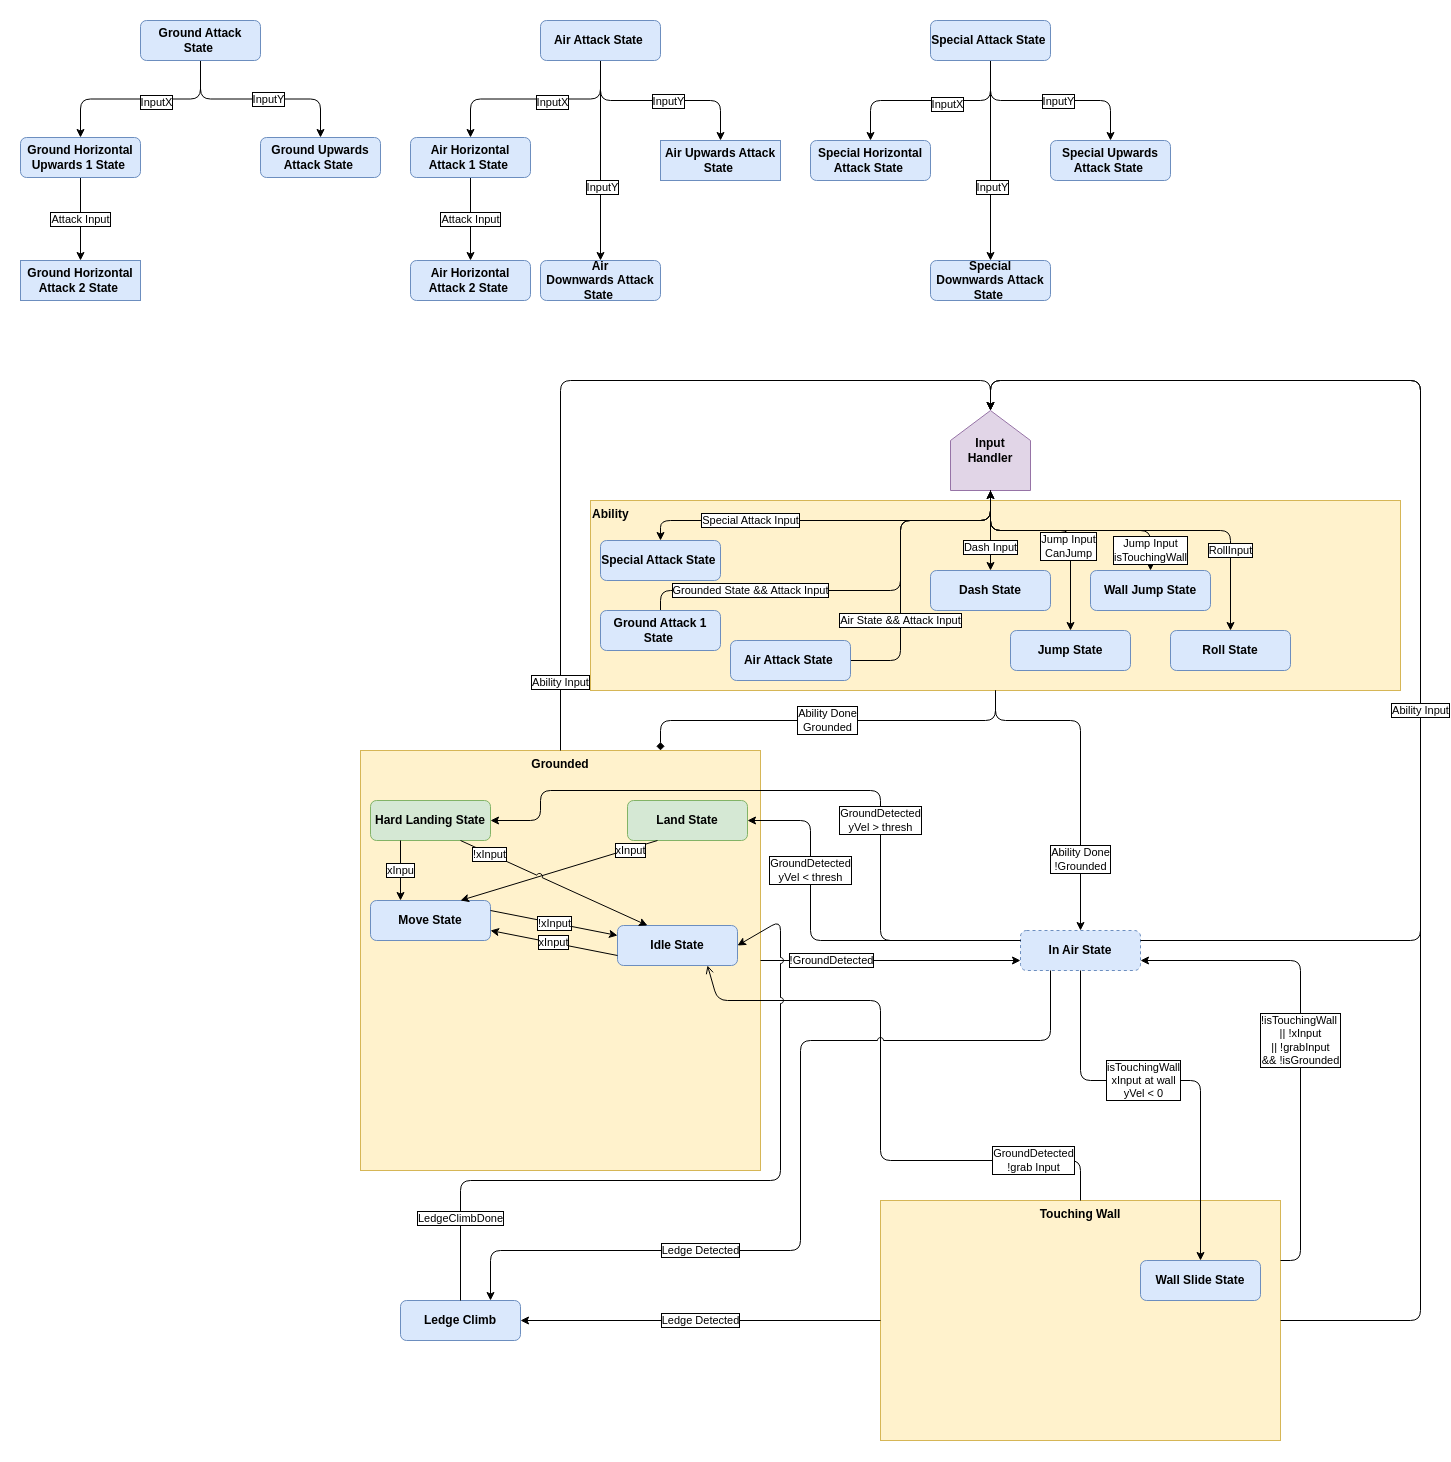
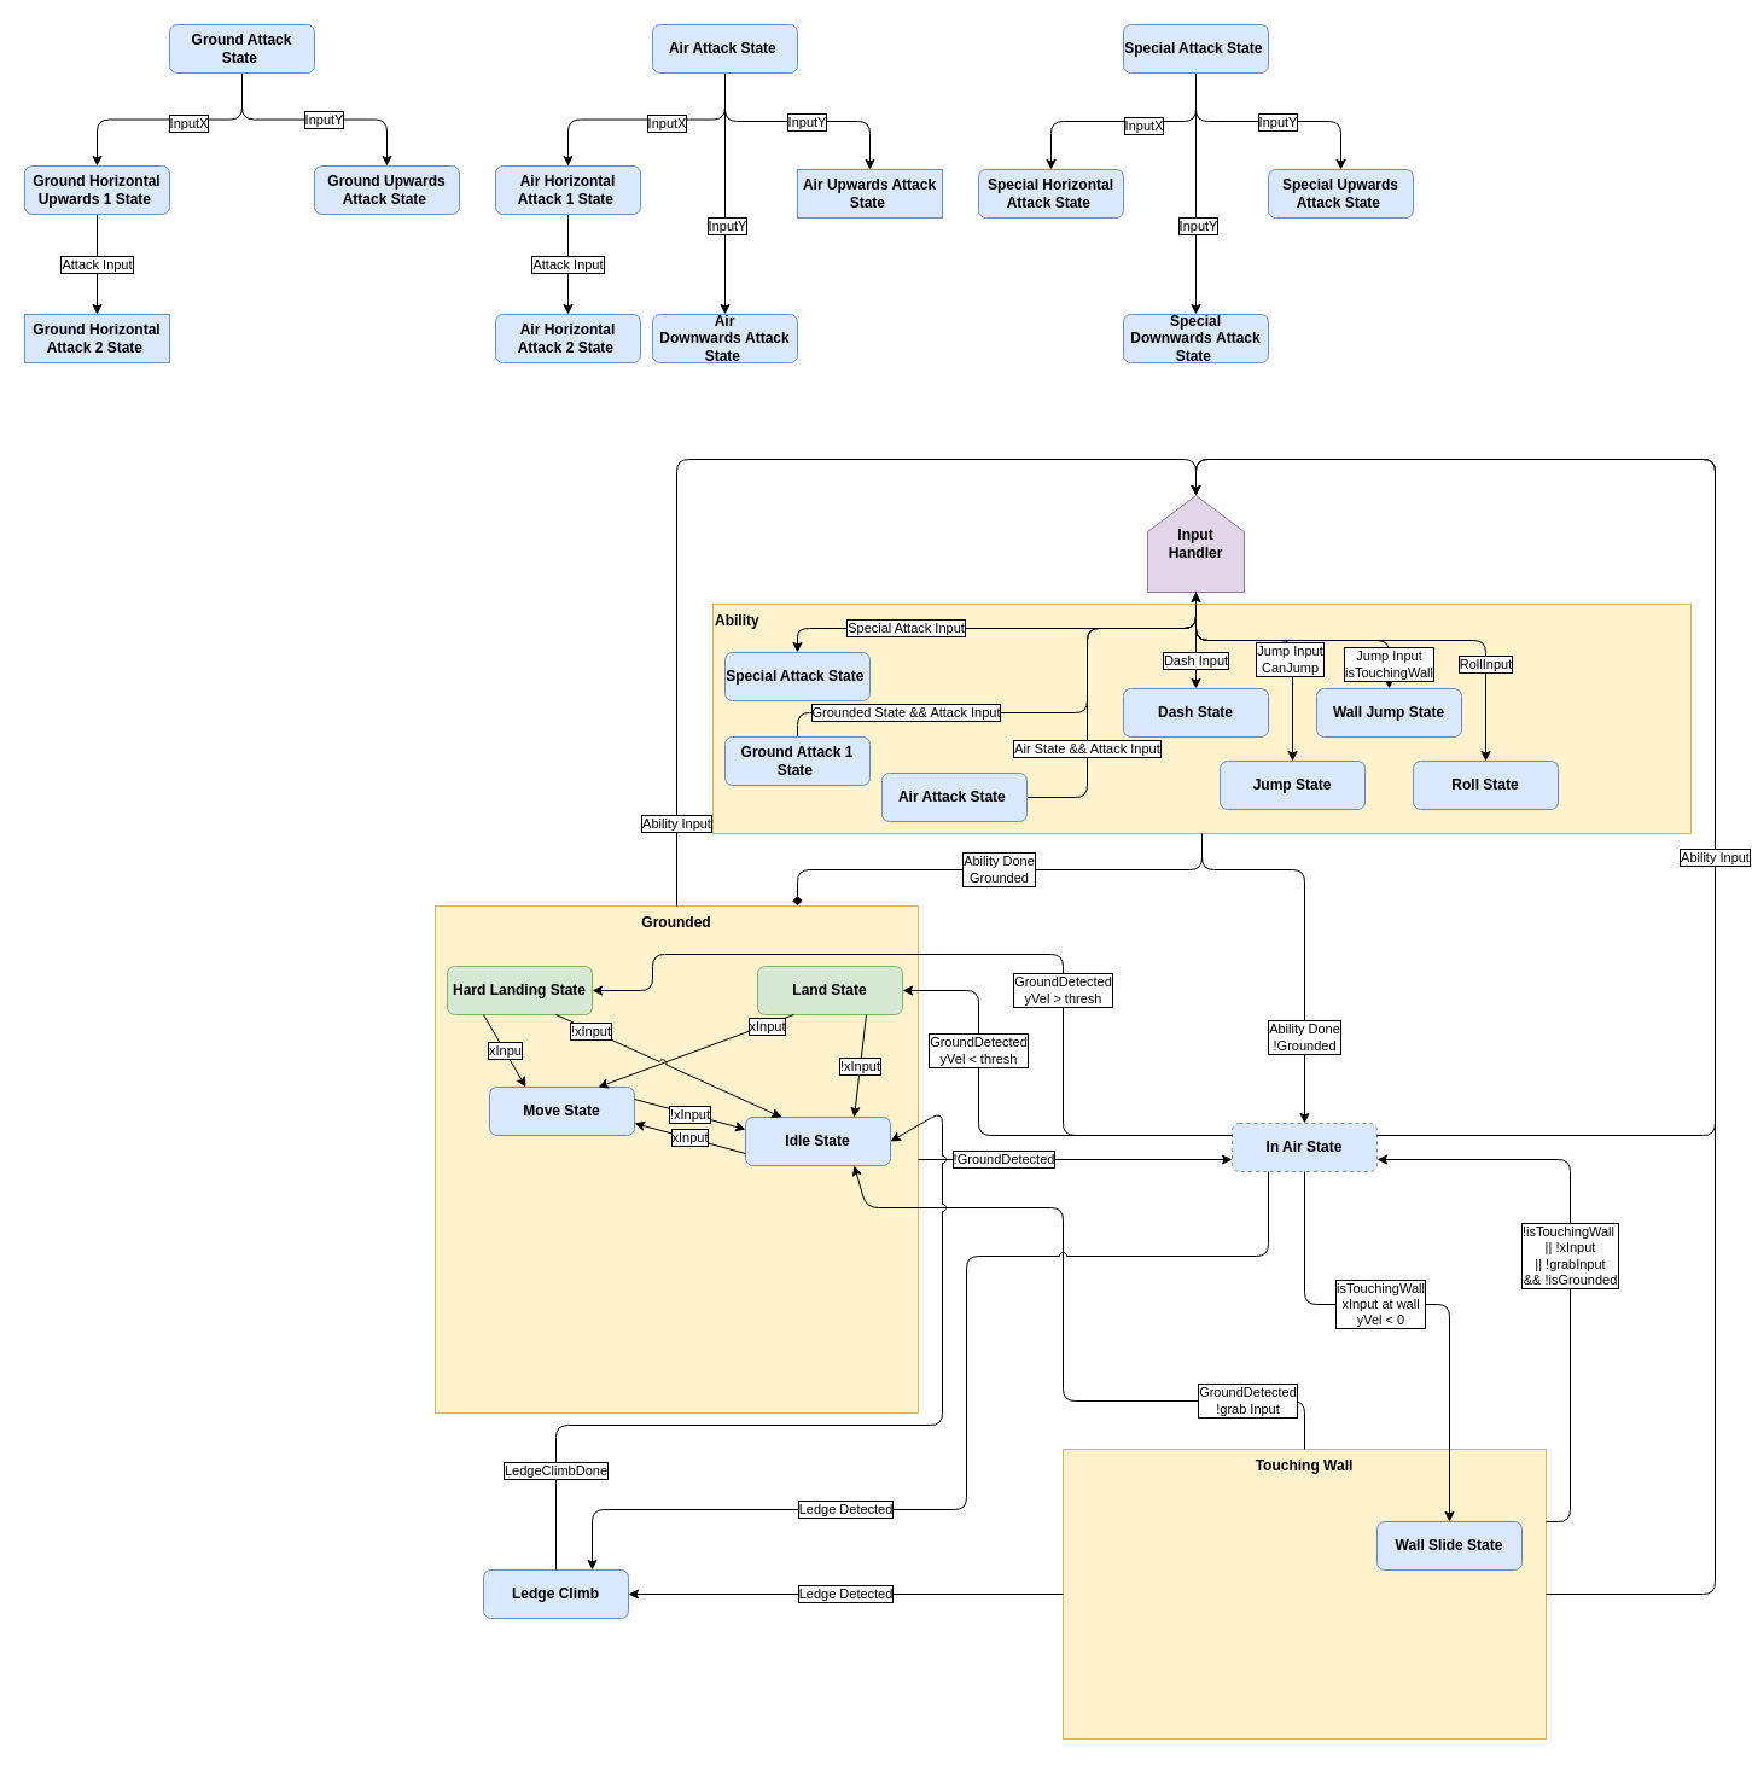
+ <mxCell id="28" value="!xInput" style="endArrow=classic;html=1;rounded=1;labelBorderColor=#000000;exitX=0.75;exitY=1;exitDx=0;exitDy=0;jumpStyle=arc;entryX=0.75;entryY=0;entryDx=0;entryDy=0;" parent="1" source="25" target="6" edge="1"><mxGeometry width="50" height="50" relative="1" as="geometry"><mxPoint x="530" y="850" as="sourcePoint" /><mxPoint x="420" y="850" as="targetPoint" /></mxGeometry></mxCell>
- <mxCell id="5" value="Move State" style="rounded=1;whiteSpace=wrap;html=1;fillColor=#dae8fc;strokeColor=#6c8ebf;fontStyle=1;verticalAlign=middle;" parent="1" vertex="1"><mxGeometry x="370" y="900" width="120" height="40" as="geometry" /></mxCell>
+ <mxCell id="5" value="Move State" style="rounded=1;whiteSpace=wrap;html=1;fillColor=#dae8fc;strokeColor=#6c8ebf;fontStyle=1;verticalAlign=middle;" parent="1" vertex="1"><mxGeometry x="405" y="900" width="120" height="40" as="geometry" /></mxCell>
- <mxCell id="21" value="GroundDetected&lt;br&gt;!grab Input" style="endArrow=open;html=1;rounded=1;labelBorderColor=#000000;exitX=0.5;exitY=0;exitDx=0;exitDy=0;jumpStyle=arc;entryX=0.75;entryY=1;entryDx=0;entryDy=0;" parent="1" source="3" target="6" edge="1"><mxGeometry x="-0.711" width="50" height="50" relative="1" as="geometry"><mxPoint x="1150" y="1130" as="sourcePoint" /><mxPoint x="1040" y="1130" as="targetPoint" /><Array as="points"><mxPoint x="1080" y="1160" /><mxPoint x="880" y="1160" /><mxPoint x="880" y="1000" /><mxPoint x="717" y="1000" /></Array><mxPoint as="offset" /></mxGeometry></mxCell>
+ <mxCell id="21" value="GroundDetected&lt;br&gt;!grab Input" style="endArrow=classic;html=1;rounded=1;labelBorderColor=#000000;exitX=0.5;exitY=0;exitDx=0;exitDy=0;jumpStyle=arc;entryX=0.75;entryY=1;entryDx=0;entryDy=0;" parent="1" source="3" target="6" edge="1"><mxGeometry x="-0.711" width="50" height="50" relative="1" as="geometry"><mxPoint x="1150" y="1130" as="sourcePoint" /><mxPoint x="1040" y="1130" as="targetPoint" /><Array as="points"><mxPoint x="1080" y="1160" /><mxPoint x="880" y="1160" /><mxPoint x="880" y="1000" /><mxPoint x="717" y="1000" /></Array><mxPoint as="offset" /></mxGeometry></mxCell>
